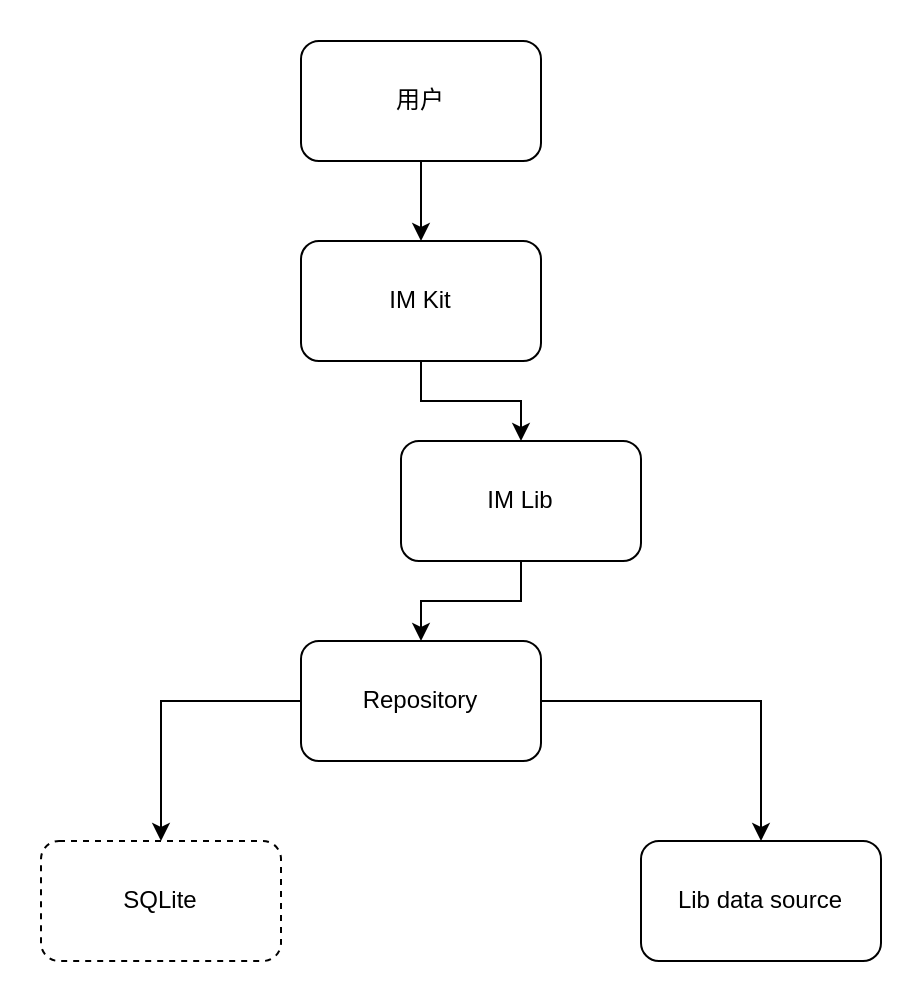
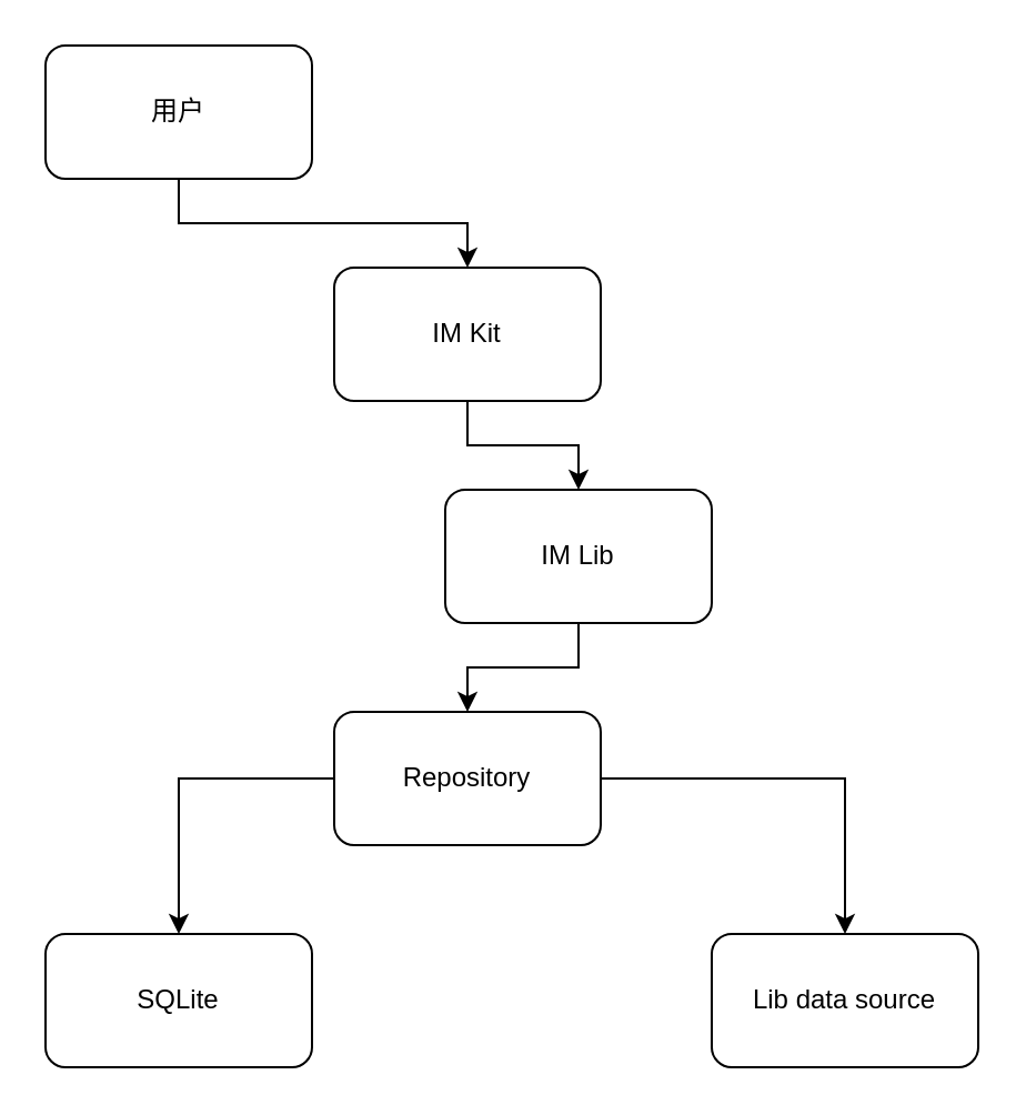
- <mxCell id="3" value="用户" style="rounded=1;whiteSpace=wrap;html=1;" vertex="1" parent="1"><mxGeometry x="150" y="20" width="120" height="60" as="geometry" /></mxCell>
+ <mxCell id="3" value="用户" style="rounded=1;whiteSpace=wrap;html=1;" vertex="1" parent="1"><mxGeometry x="20" y="20" width="120" height="60" as="geometry" /></mxCell>
- <mxCell id="11" value="SQLite" style="rounded=1;whiteSpace=wrap;html=1;dashed=1;" vertex="1" parent="1"><mxGeometry x="20" y="420" width="120" height="60" as="geometry" /></mxCell>
+ <mxCell id="11" value="SQLite" style="rounded=1;whiteSpace=wrap;html=1;" vertex="1" parent="1"><mxGeometry x="20" y="420" width="120" height="60" as="geometry" /></mxCell>
